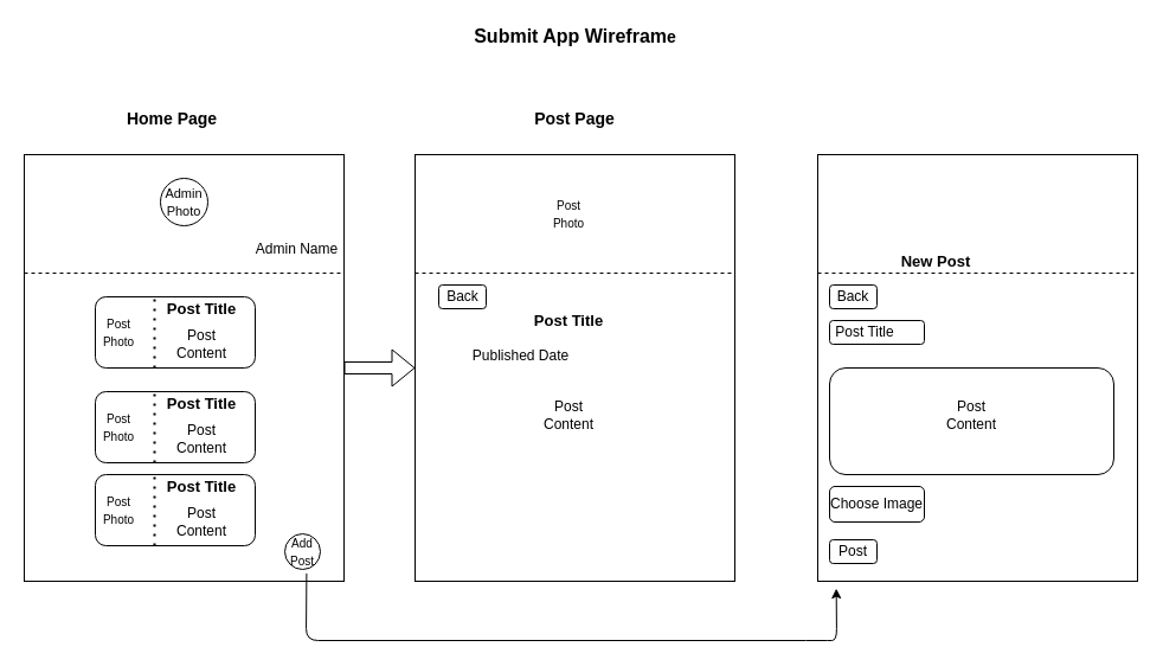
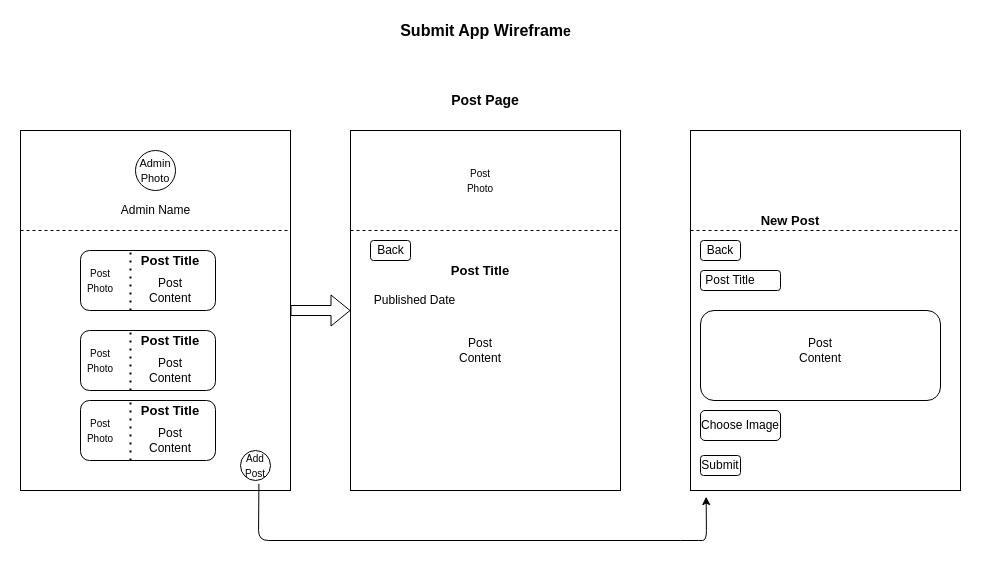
- <mxCell id="3" value="&lt;b style=&quot;font-size: 14px&quot;&gt;Home Page&lt;/b&gt;" style="text;html=1;strokeColor=none;fillColor=none;align=center;verticalAlign=middle;whiteSpace=wrap;rounded=0;" vertex="1" parent="1"><mxGeometry x="90" y="90" width="110" height="20" as="geometry" /></mxCell>
- <mxCell id="6" value="Admin Name" style="text;html=1;strokeColor=none;fillColor=none;align=center;verticalAlign=middle;whiteSpace=wrap;rounded=0;" vertex="1" parent="1"><mxGeometry x="212.5" y="200" width="75" height="20" as="geometry" /></mxCell>
+ <mxCell id="6" value="Admin Name" style="text;html=1;strokeColor=none;fillColor=none;align=center;verticalAlign=middle;whiteSpace=wrap;rounded=0;" vertex="1" parent="1"><mxGeometry x="117.5" y="200" width="75" height="20" as="geometry" /></mxCell>
- <mxCell id="33" value="Published Date" style="text;html=1;strokeColor=none;fillColor=none;align=center;verticalAlign=middle;whiteSpace=wrap;rounded=0;" vertex="1" parent="1"><mxGeometry x="392.5" y="290" width="92.5" height="20" as="geometry" /></mxCell>
+ <mxCell id="33" value="Published Date" style="text;html=1;strokeColor=none;fillColor=none;align=center;verticalAlign=middle;whiteSpace=wrap;rounded=0;" vertex="1" parent="1"><mxGeometry x="367.5" y="290" width="92.5" height="20" as="geometry" /></mxCell>
- <mxCell id="46" value="Post" style="text;html=1;strokeColor=none;fillColor=none;align=center;verticalAlign=middle;whiteSpace=wrap;rounded=0;" vertex="1" parent="1"><mxGeometry x="700" y="455" width="40" height="20" as="geometry" /></mxCell>
+ <mxCell id="46" value="Submit" style="text;html=1;strokeColor=none;fillColor=none;align=center;verticalAlign=middle;whiteSpace=wrap;rounded=0;" vertex="1" parent="1"><mxGeometry x="700" y="455" width="40" height="20" as="geometry" /></mxCell>
